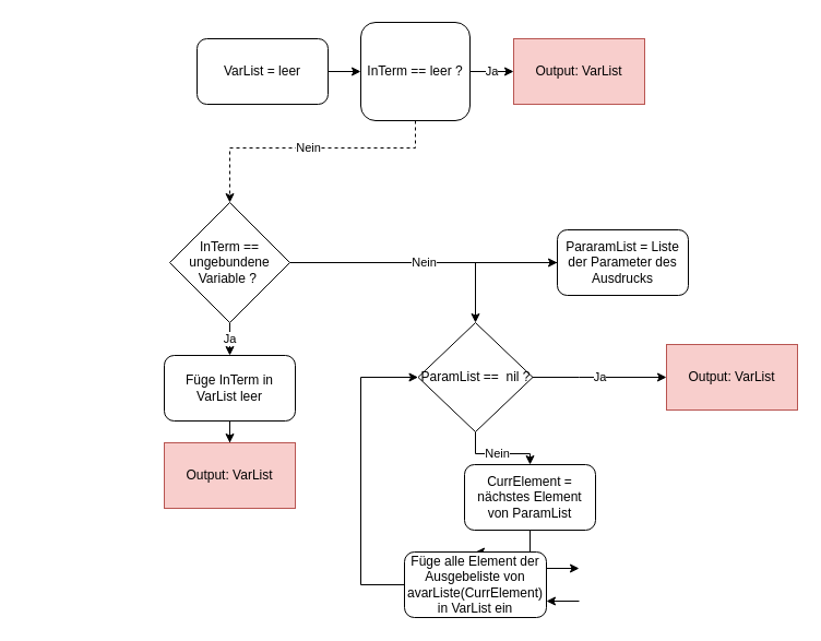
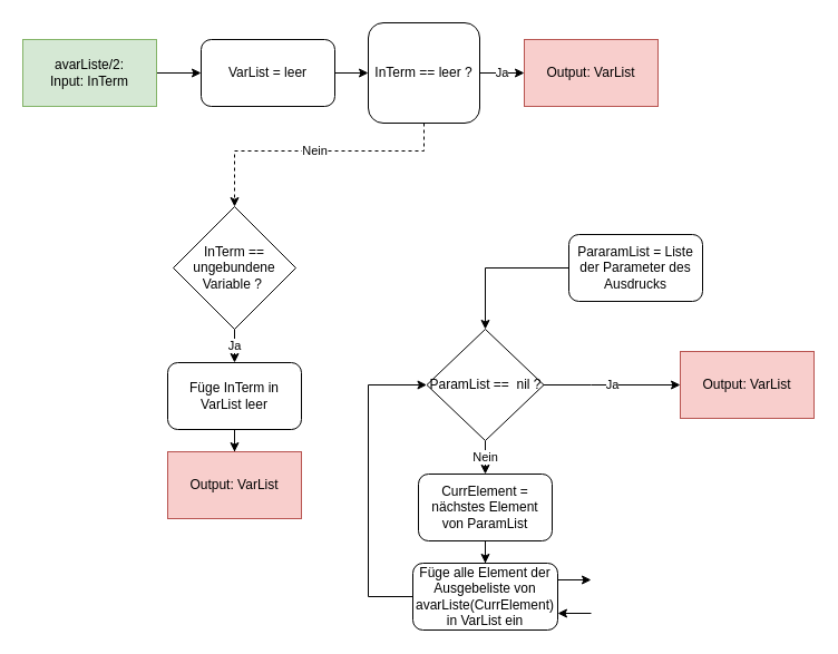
+ <mxCell id="3" value="avarListe/2:&lt;br&gt;Input: InTerm" style="rounded=0;whiteSpace=wrap;html=1;fillColor=#d5e8d4;strokeColor=#82b366;" vertex="1" parent="1"><mxGeometry x="20" y="35" width="120" height="60" as="geometry" /></mxCell>
+ <mxCell id="2" style="edgeStyle=orthogonalEdgeStyle;rounded=0;orthogonalLoop=1;jettySize=auto;html=1;" edge="1" parent="1" source="3" target="6"><mxGeometry relative="1" as="geometry" /></mxCell>
- <mxCell id="13" value="Nein" style="edgeStyle=orthogonalEdgeStyle;rounded=0;orthogonalLoop=1;jettySize=auto;html=1;" edge="1" parent="1" source="14" target="16"><mxGeometry relative="1" as="geometry" /></mxCell>
- <mxCell id="22" value="CurrElement = nächstes Element von ParamList" style="rounded=1;whiteSpace=wrap;html=1;" vertex="1" parent="1"><mxGeometry x="425" y="425" width="120" height="60" as="geometry" /></mxCell>
+ <mxCell id="22" value="CurrElement = nächstes Element von ParamList" style="rounded=1;whiteSpace=wrap;html=1;" vertex="1" parent="1"><mxGeometry x="375" y="425" width="120" height="60" as="geometry" /></mxCell>
